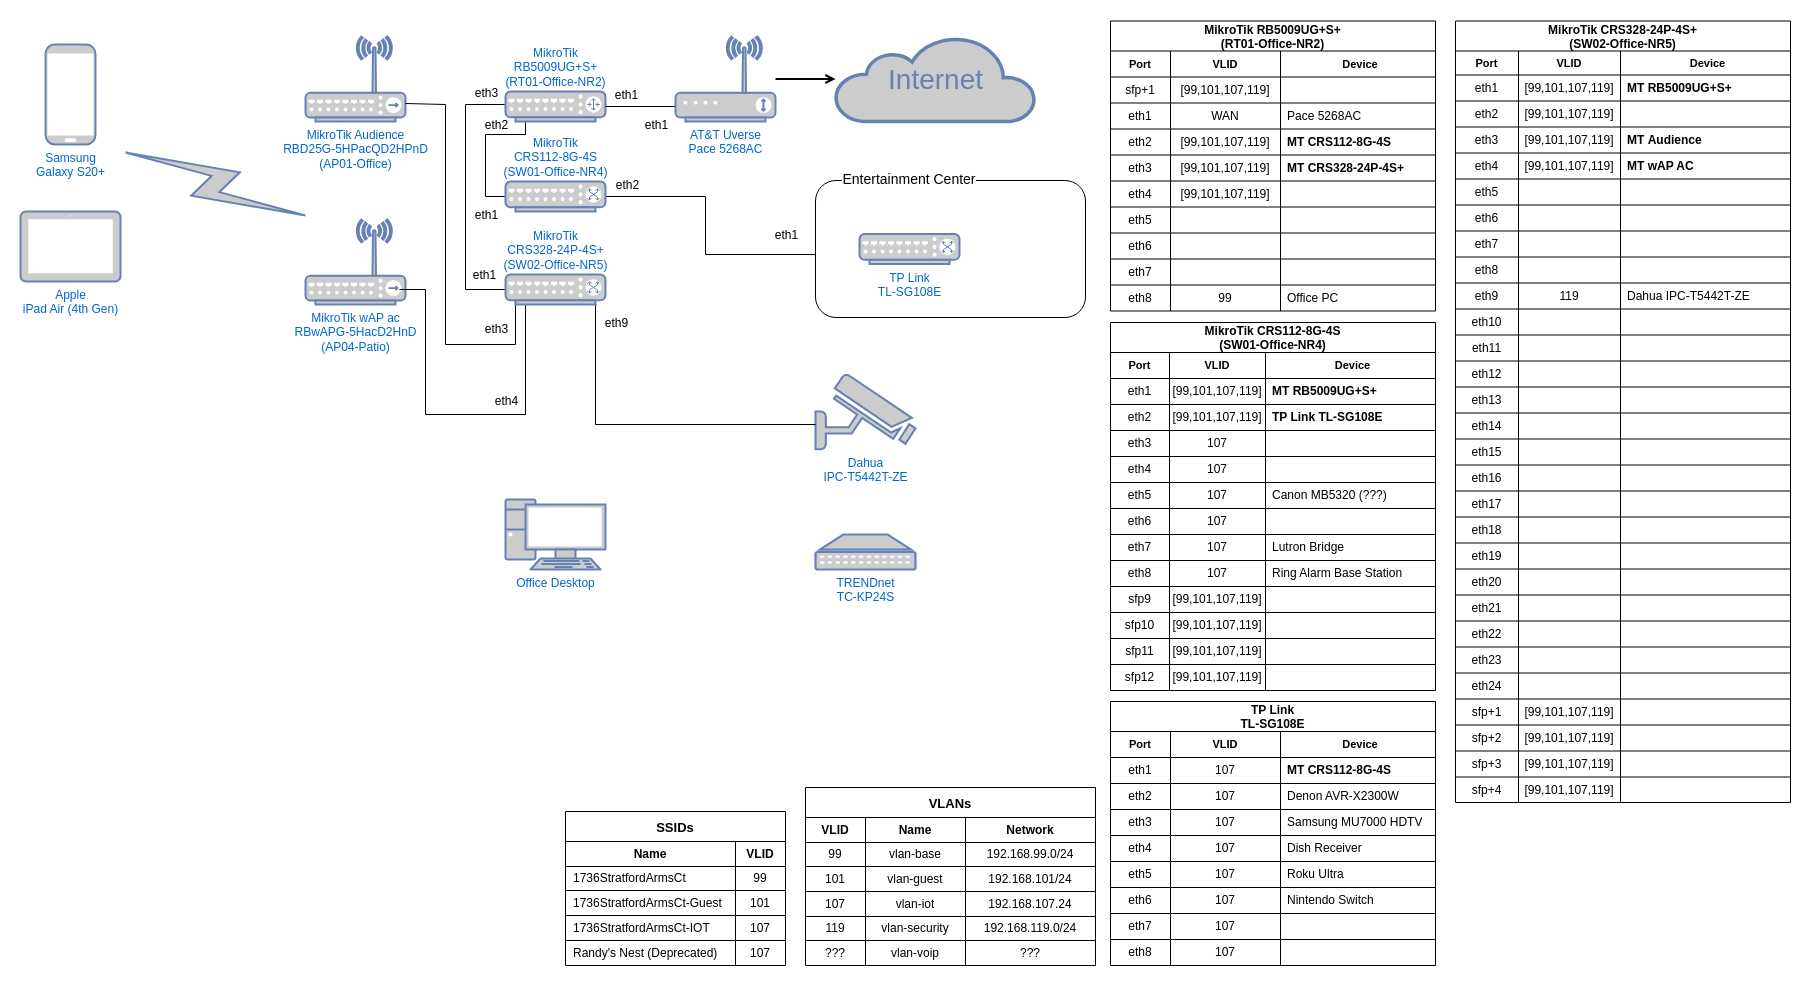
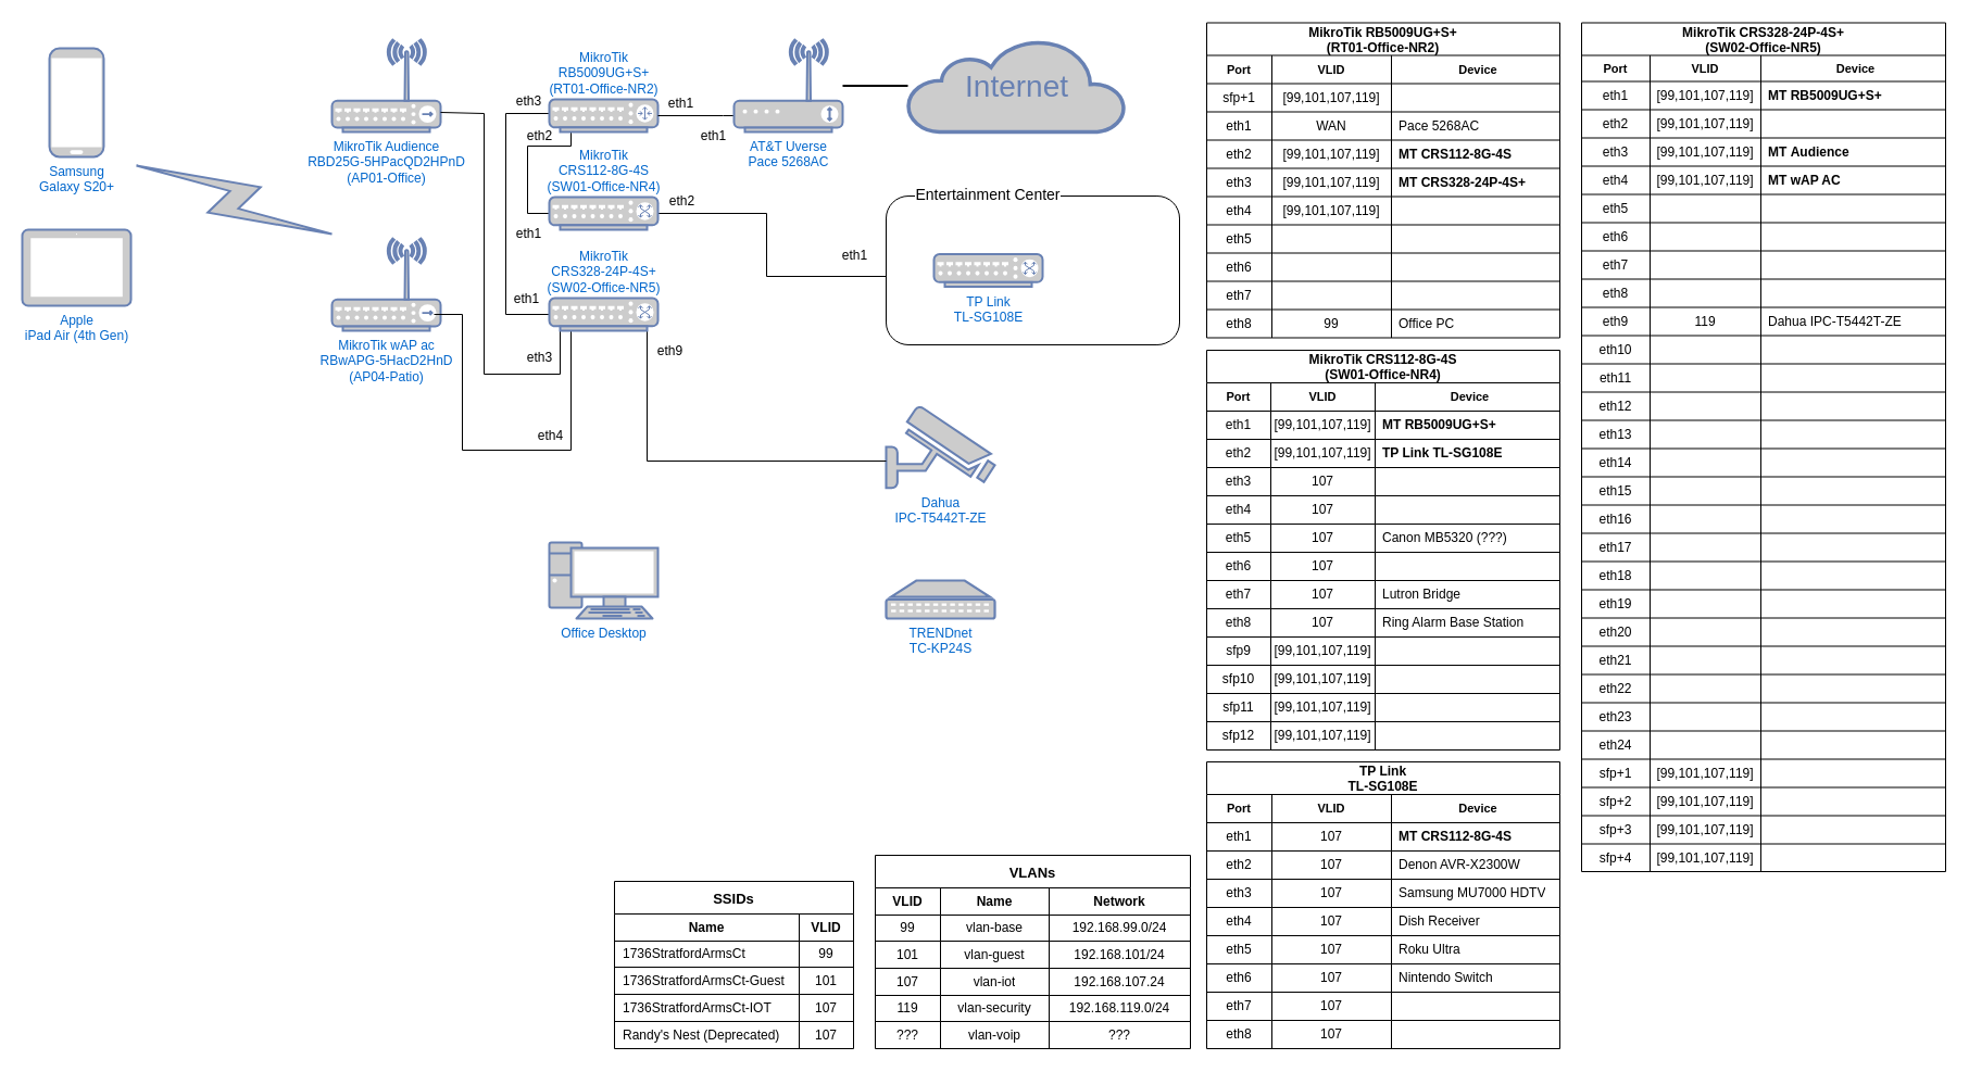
- <mxCell id="14" style="edgeStyle=none;html=1;labelBackgroundColor=none;endArrow=open;endFill=0;strokeWidth=2;fontFamily=Verdana;fontSize=28;fontColor=#6881B3;" parent="1" source="24" target="13" edge="1"><mxGeometry relative="1" as="geometry"><mxPoint x="845" y="581" as="sourcePoint" /></mxGeometry></mxCell>
+ <mxCell id="14" style="edgeStyle=none;html=1;labelBackgroundColor=none;endArrow=none;endFill=0;strokeWidth=2;fontFamily=Verdana;fontSize=28;fontColor=#6881B3;" parent="1" source="24" target="13" edge="1"><mxGeometry relative="1" as="geometry"><mxPoint x="845" y="581" as="sourcePoint" /></mxGeometry></mxCell>
